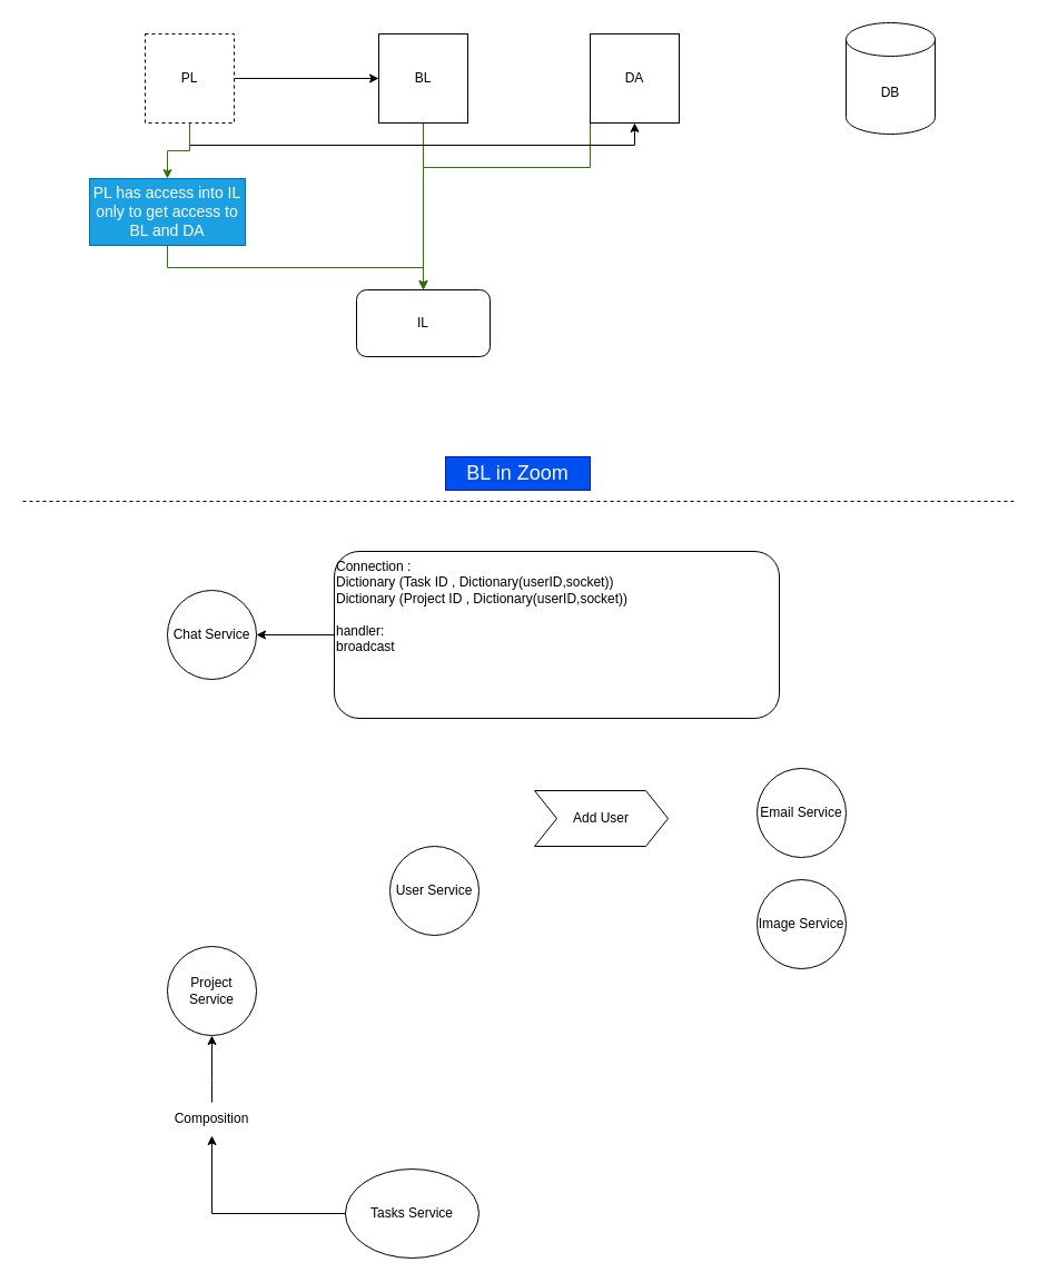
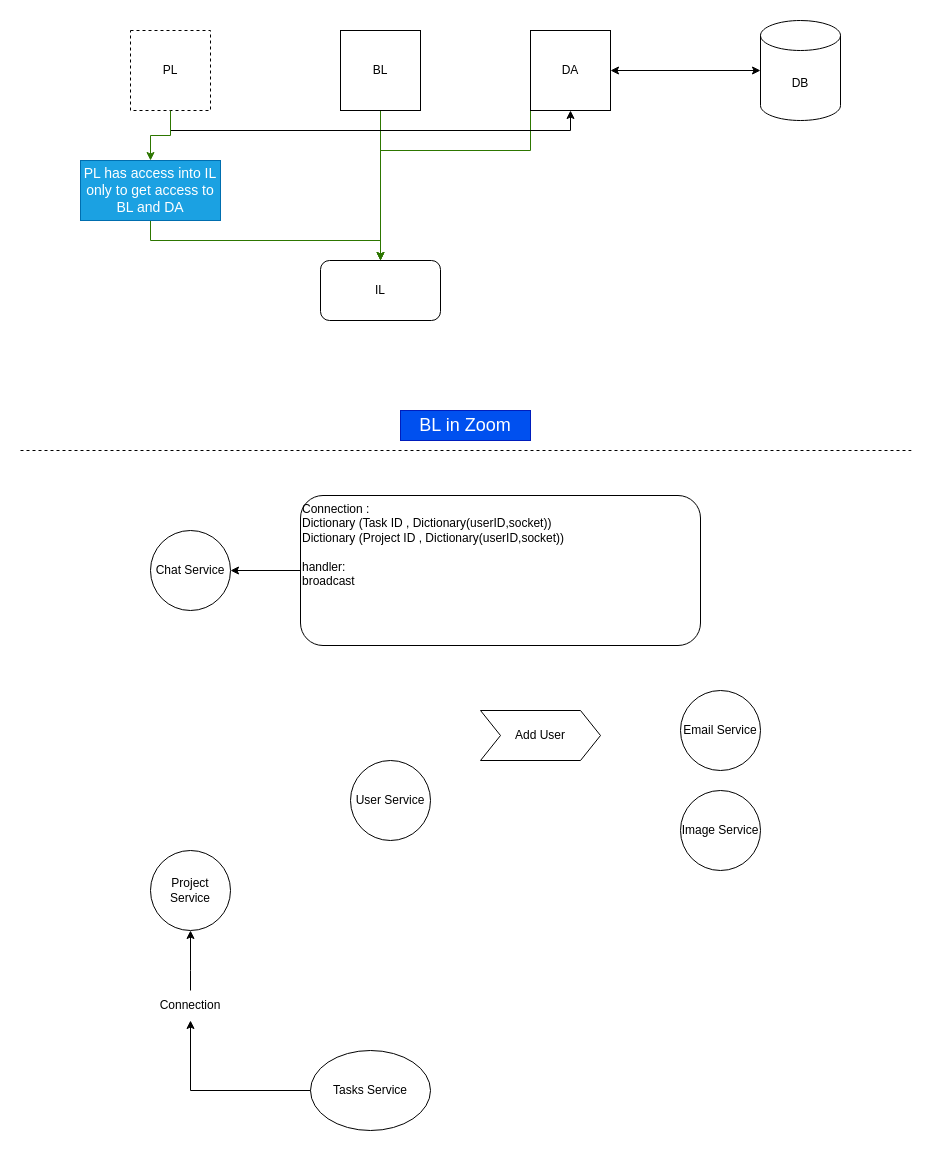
- <mxCell id="8" style="edgeStyle=orthogonalEdgeStyle;rounded=0;orthogonalLoop=1;jettySize=auto;html=1;entryX=0;entryY=0.5;entryDx=0;entryDy=0;" parent="1" source="11" target="7" edge="1"><mxGeometry relative="1" as="geometry" /></mxCell>
+ <mxCell id="5" value="" style="endArrow=classic;startArrow=classic;html=1;rounded=0;exitX=1;exitY=0.5;exitDx=0;exitDy=0;" parent="1" source="4" target="2" edge="1"><mxGeometry width="50" height="50" relative="1" as="geometry"><mxPoint x="510" y="220" as="sourcePoint" /><mxPoint x="560" y="170" as="targetPoint" /><Array as="points" /></mxGeometry></mxCell>
- <mxCell id="23" value="Composition" style="text;html=1;align=center;verticalAlign=middle;whiteSpace=wrap;rounded=0;" parent="1" vertex="1"><mxGeometry x="160" y="990" width="60" height="30" as="geometry" /></mxCell>
+ <mxCell id="23" value="Connection" style="text;html=1;align=center;verticalAlign=middle;whiteSpace=wrap;rounded=0;" parent="1" vertex="1"><mxGeometry x="160" y="990" width="60" height="30" as="geometry" /></mxCell>
